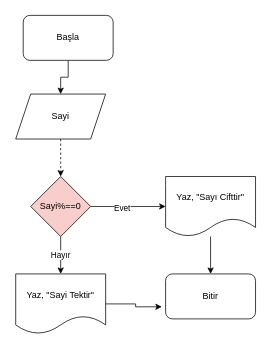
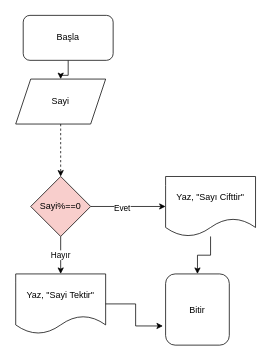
- <mxCell id="5" value="Sayi" style="shape=parallelogram;perimeter=parallelogramPerimeter;whiteSpace=wrap;html=1;fixedSize=1;" vertex="1" parent="1"><mxGeometry x="20" y="125" width="120" height="60" as="geometry" /></mxCell>
+ <mxCell id="5" value="Sayi" style="shape=parallelogram;perimeter=parallelogramPerimeter;whiteSpace=wrap;html=1;fixedSize=1;" vertex="1" parent="1"><mxGeometry x="20" y="105" width="120" height="60" as="geometry" /></mxCell>
- <mxCell id="13" value="Bitir" style="rounded=1;whiteSpace=wrap;html=1;" vertex="1" parent="1"><mxGeometry x="220" y="365" width="120" height="60" as="geometry" /></mxCell>
+ <mxCell id="13" value="Bitir" style="rounded=1;whiteSpace=wrap;html=1;" vertex="1" parent="1"><mxGeometry x="220" y="365" width="85" height="95" as="geometry" /></mxCell>
